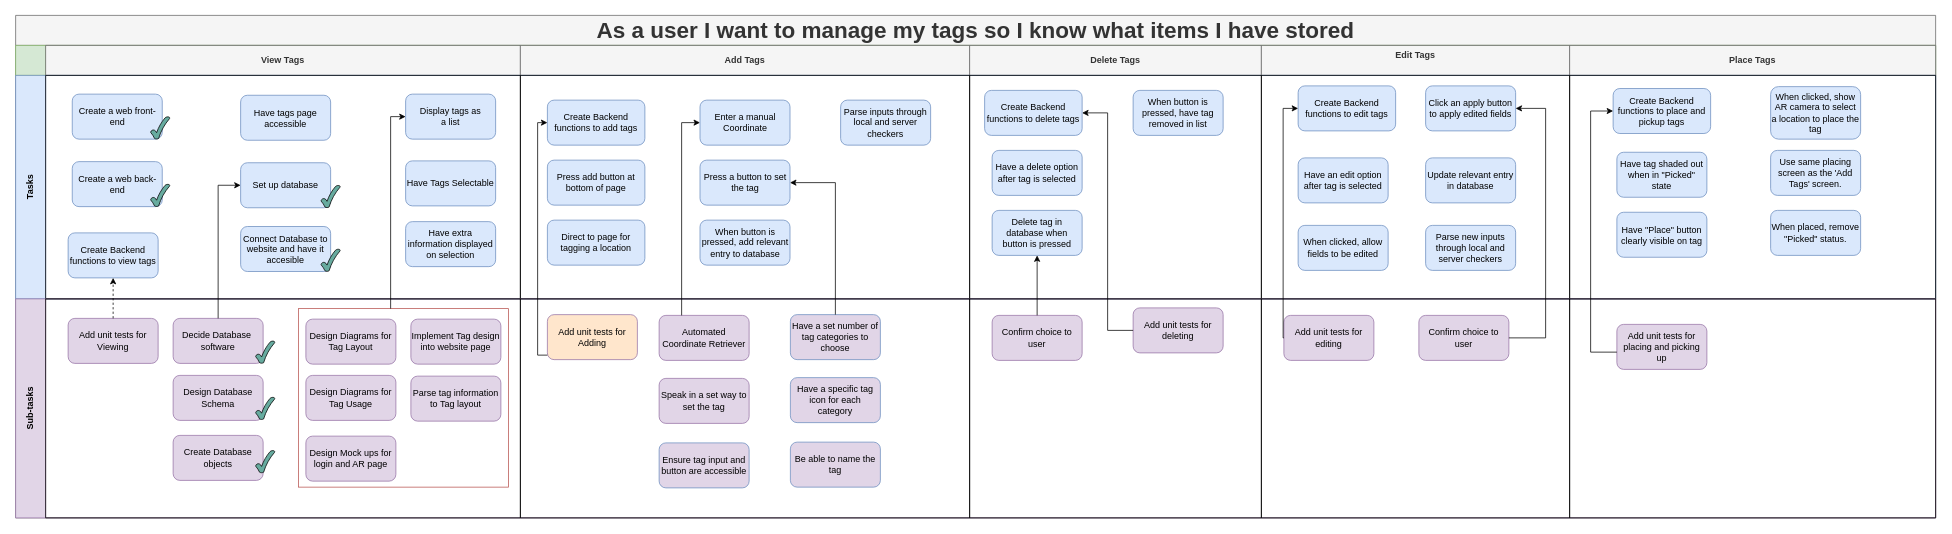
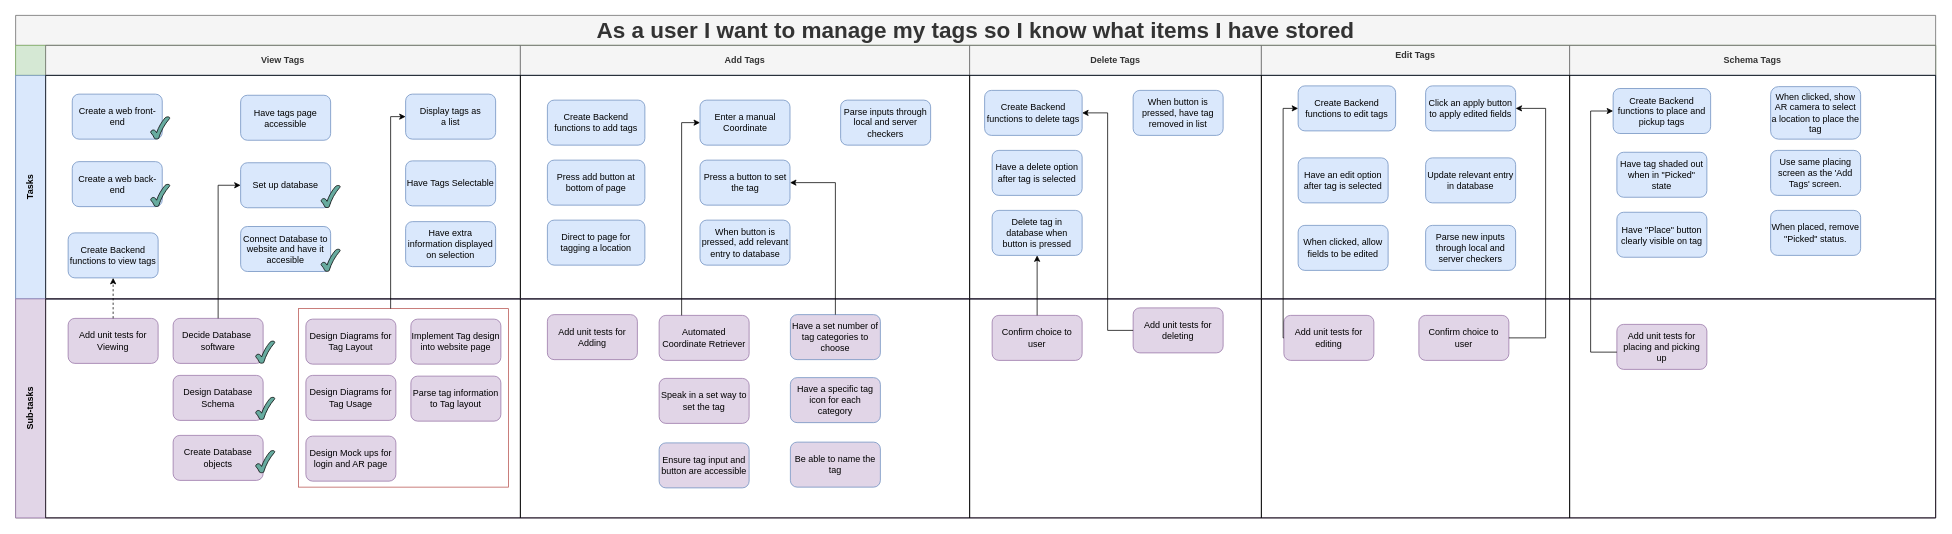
- <mxCell id="8" value="Place Tags" style="swimlane;connectable=0;startSize=40;html=1;whiteSpace=wrap;collapsible=0;recursiveResize=0;expand=0;pointerEvents=0;fillColor=#f5f5f5;strokeColor=#666666;fontColor=#333333;" parent="3" vertex="1"><mxGeometry x="2072" width="488" height="40" as="geometry"><mxRectangle width="488" height="40" as="alternateBounds" /></mxGeometry></mxCell>
+ <mxCell id="8" value="Schema Tags" style="swimlane;connectable=0;startSize=40;html=1;whiteSpace=wrap;collapsible=0;recursiveResize=0;expand=0;pointerEvents=0;fillColor=#f5f5f5;strokeColor=#666666;fontColor=#333333;" parent="3" vertex="1"><mxGeometry x="2072" width="488" height="40" as="geometry"><mxRectangle width="488" height="40" as="alternateBounds" /></mxGeometry></mxCell>
- <mxCell id="82" style="edgeStyle=orthogonalEdgeStyle;rounded=0;orthogonalLoop=1;jettySize=auto;html=1;entryX=0;entryY=0.5;entryDx=0;entryDy=0;" edge="1" parent="2" source="73" target="31"><mxGeometry relative="1" as="geometry"><Array as="points"><mxPoint x="696" y="453" /><mxPoint x="696" y="143" /></Array></mxGeometry></mxCell>
- <mxCell id="73" value="Add unit tests for Adding" style="rounded=1;whiteSpace=wrap;html=1;strokeWidth=1;fillColor=#ffe6cc;strokeColor=#9673a6;" vertex="1" parent="66"><mxGeometry x="36" y="21" width="120" height="60" as="geometry" /></mxCell>
+ <mxCell id="73" value="Add unit tests for Adding" style="rounded=1;whiteSpace=wrap;html=1;strokeWidth=1;fillColor=#e1d5e7;strokeColor=#9673a6;" vertex="1" parent="66"><mxGeometry x="36" y="21" width="120" height="60" as="geometry" /></mxCell>
